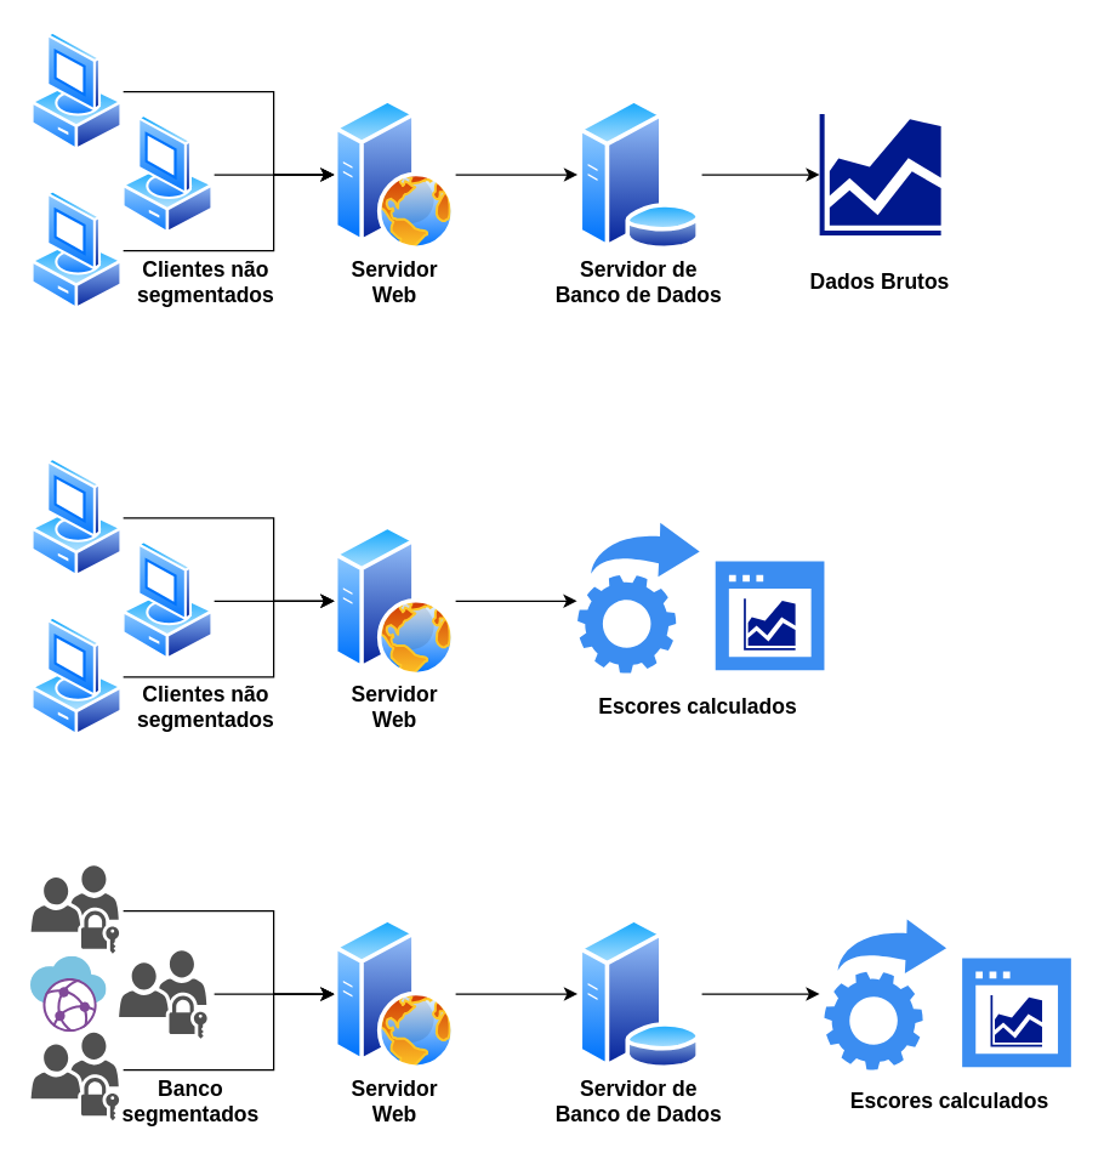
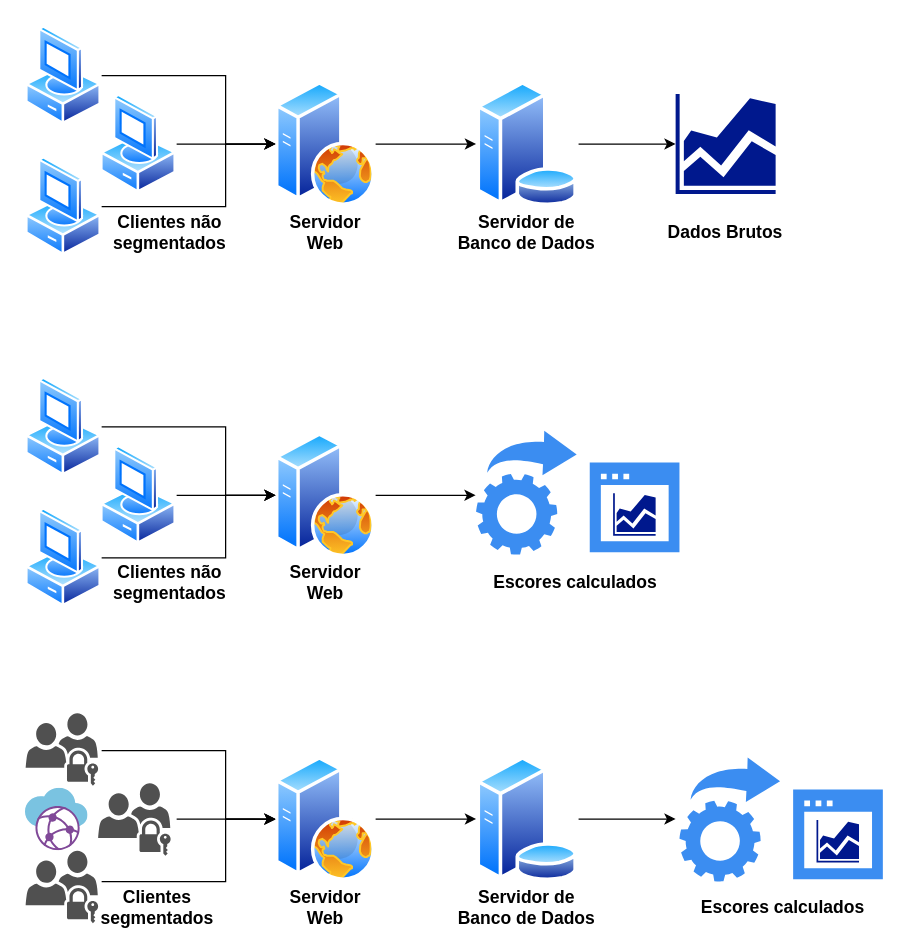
- <mxCell id="43" value="&lt;b style=&quot;font-size: 14px&quot;&gt;Banco&lt;br&gt;segmentados&lt;/b&gt;" style="text;html=1;strokeColor=none;fillColor=none;align=center;verticalAlign=middle;whiteSpace=wrap;rounded=0;labelBackgroundColor=#ffffff;fontSize=14;" vertex="1" parent="1"><mxGeometry x="100" y="720" width="50.81" height="10" as="geometry" /></mxCell>
+ <mxCell id="43" value="&lt;b style=&quot;font-size: 14px&quot;&gt;Clientes&lt;br&gt;segmentados&lt;/b&gt;" style="text;html=1;strokeColor=none;fillColor=none;align=center;verticalAlign=middle;whiteSpace=wrap;rounded=0;labelBackgroundColor=#ffffff;fontSize=14;" vertex="1" parent="1"><mxGeometry x="100" y="720" width="50.81" height="10" as="geometry" /></mxCell>
